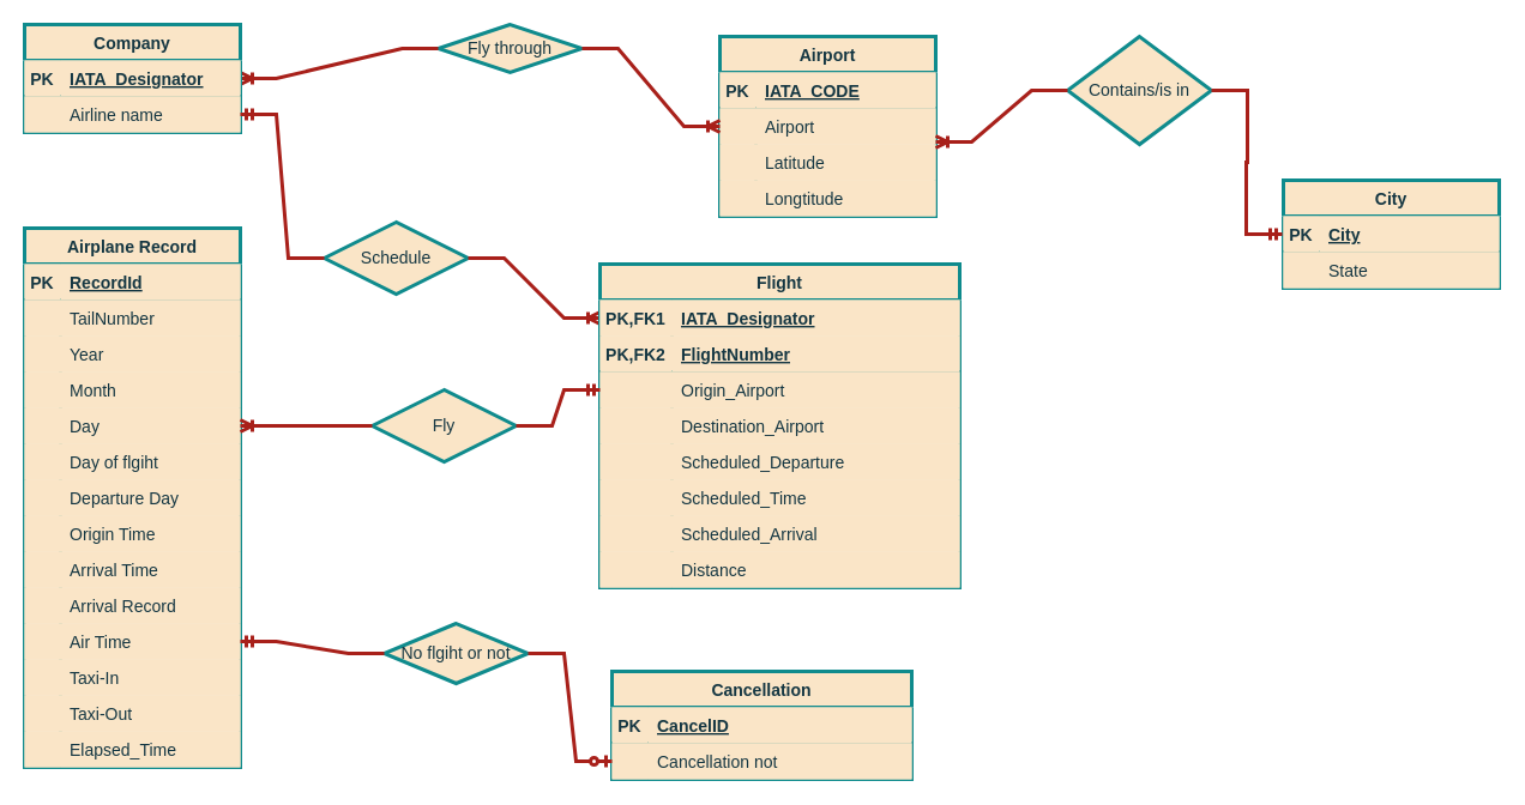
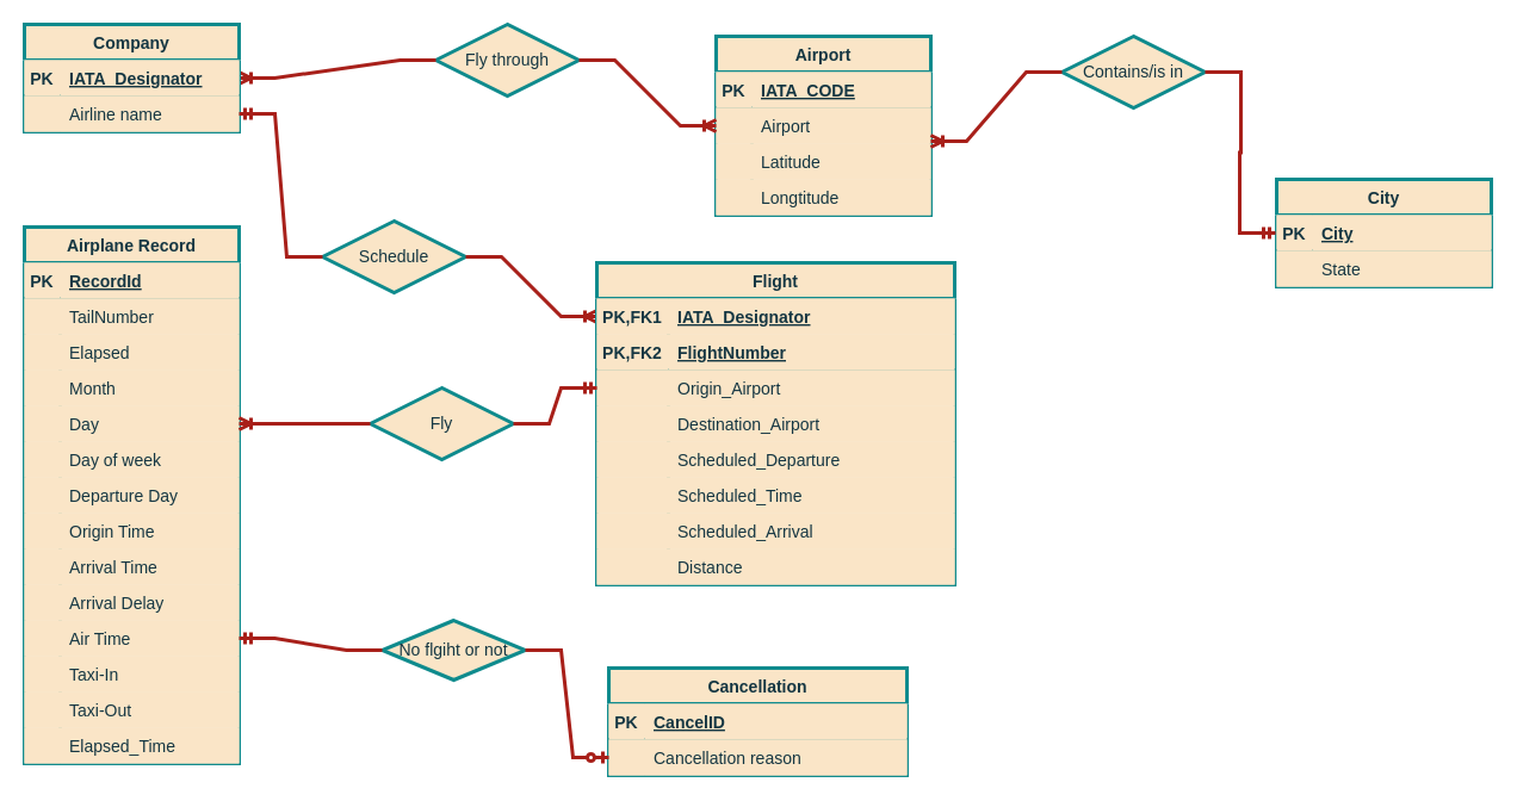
- <mxCell id="72" value="Fly through" style="shape=rhombus;perimeter=rhombusPerimeter;whiteSpace=wrap;html=1;align=center;fontSize=14;strokeWidth=3;shadow=0;labelBackgroundColor=none;flipH=1;rounded=0;fillColor=#FAE5C7;strokeColor=#0F8B8D;fontColor=#143642;" parent="1" vertex="1"><mxGeometry x="365" y="20" width="120" height="40" as="geometry" /></mxCell>
+ <mxCell id="72" value="Fly through" style="shape=rhombus;perimeter=rhombusPerimeter;whiteSpace=wrap;html=1;align=center;fontSize=14;strokeWidth=3;shadow=0;labelBackgroundColor=none;flipH=1;rounded=0;fillColor=#FAE5C7;strokeColor=#0F8B8D;fontColor=#143642;" parent="1" vertex="1"><mxGeometry x="365" y="20" width="120" height="60" as="geometry" /></mxCell>
- <mxCell id="73" value="Contains/is in" style="shape=rhombus;perimeter=rhombusPerimeter;whiteSpace=wrap;html=1;align=center;fontSize=14;strokeWidth=3;shadow=0;labelBackgroundColor=none;flipH=1;rounded=0;fillColor=#FAE5C7;strokeColor=#0F8B8D;fontColor=#143642;" parent="1" vertex="1"><mxGeometry x="890" y="30" width="120" height="90" as="geometry" /></mxCell>
+ <mxCell id="73" value="Contains/is in" style="shape=rhombus;perimeter=rhombusPerimeter;whiteSpace=wrap;html=1;align=center;fontSize=14;strokeWidth=3;shadow=0;labelBackgroundColor=none;flipH=1;rounded=0;fillColor=#FAE5C7;strokeColor=#0F8B8D;fontColor=#143642;" parent="1" vertex="1"><mxGeometry x="890" y="30" width="120" height="60" as="geometry" /></mxCell>
- <mxCell id="24" value="Year" style="shape=partialRectangle;connectable=0;top=0;left=0;bottom=0;right=0;align=left;spacingLeft=6;overflow=hidden;fontSize=14;strokeWidth=3;shadow=0;labelBackgroundColor=none;rounded=0;fillColor=#FAE5C7;strokeColor=#0F8B8D;fontColor=#143642;" parent="22" vertex="1"><mxGeometry x="30" width="150" height="30" as="geometry"><mxRectangle width="150" height="30" as="alternateBounds" /></mxGeometry></mxCell>
+ <mxCell id="24" value="Elapsed" style="shape=partialRectangle;connectable=0;top=0;left=0;bottom=0;right=0;align=left;spacingLeft=6;overflow=hidden;fontSize=14;strokeWidth=3;shadow=0;labelBackgroundColor=none;rounded=0;fillColor=#FAE5C7;strokeColor=#0F8B8D;fontColor=#143642;" parent="22" vertex="1"><mxGeometry x="30" width="150" height="30" as="geometry"><mxRectangle width="150" height="30" as="alternateBounds" /></mxGeometry></mxCell>
- <mxCell id="33" value="Day of flgiht" style="shape=partialRectangle;connectable=0;top=0;left=0;bottom=0;right=0;align=left;spacingLeft=6;overflow=hidden;fontSize=14;strokeWidth=3;shadow=0;labelBackgroundColor=none;rounded=0;fillColor=#FAE5C7;strokeColor=#0F8B8D;fontColor=#143642;" parent="31" vertex="1"><mxGeometry x="30" width="150" height="30" as="geometry"><mxRectangle width="150" height="30" as="alternateBounds" /></mxGeometry></mxCell>
+ <mxCell id="33" value="Day of week" style="shape=partialRectangle;connectable=0;top=0;left=0;bottom=0;right=0;align=left;spacingLeft=6;overflow=hidden;fontSize=14;strokeWidth=3;shadow=0;labelBackgroundColor=none;rounded=0;fillColor=#FAE5C7;strokeColor=#0F8B8D;fontColor=#143642;" parent="31" vertex="1"><mxGeometry x="30" width="150" height="30" as="geometry"><mxRectangle width="150" height="30" as="alternateBounds" /></mxGeometry></mxCell>
- <mxCell id="45" value="Arrival Record" style="shape=partialRectangle;connectable=0;top=0;left=0;bottom=0;right=0;align=left;spacingLeft=6;overflow=hidden;fontSize=14;strokeWidth=3;shadow=0;labelBackgroundColor=none;rounded=0;fillColor=#FAE5C7;strokeColor=#0F8B8D;fontColor=#143642;" parent="43" vertex="1"><mxGeometry x="30" width="150" height="30" as="geometry"><mxRectangle width="150" height="30" as="alternateBounds" /></mxGeometry></mxCell>
+ <mxCell id="45" value="Arrival Delay" style="shape=partialRectangle;connectable=0;top=0;left=0;bottom=0;right=0;align=left;spacingLeft=6;overflow=hidden;fontSize=14;strokeWidth=3;shadow=0;labelBackgroundColor=none;rounded=0;fillColor=#FAE5C7;strokeColor=#0F8B8D;fontColor=#143642;" parent="43" vertex="1"><mxGeometry x="30" width="150" height="30" as="geometry"><mxRectangle width="150" height="30" as="alternateBounds" /></mxGeometry></mxCell>
- <mxCell id="64" value="Cancellation not" style="shape=partialRectangle;connectable=0;top=0;left=0;bottom=0;right=0;align=left;spacingLeft=6;overflow=hidden;fontSize=14;strokeWidth=3;shadow=0;labelBackgroundColor=none;rounded=0;fillColor=#FAE5C7;strokeColor=#0F8B8D;fontColor=#143642;" parent="62" vertex="1"><mxGeometry x="30" width="220" height="30" as="geometry"><mxRectangle width="220" height="30" as="alternateBounds" /></mxGeometry></mxCell>
+ <mxCell id="64" value="Cancellation reason" style="shape=partialRectangle;connectable=0;top=0;left=0;bottom=0;right=0;align=left;spacingLeft=6;overflow=hidden;fontSize=14;strokeWidth=3;shadow=0;labelBackgroundColor=none;rounded=0;fillColor=#FAE5C7;strokeColor=#0F8B8D;fontColor=#143642;" parent="62" vertex="1"><mxGeometry x="30" width="220" height="30" as="geometry"><mxRectangle width="220" height="30" as="alternateBounds" /></mxGeometry></mxCell>
